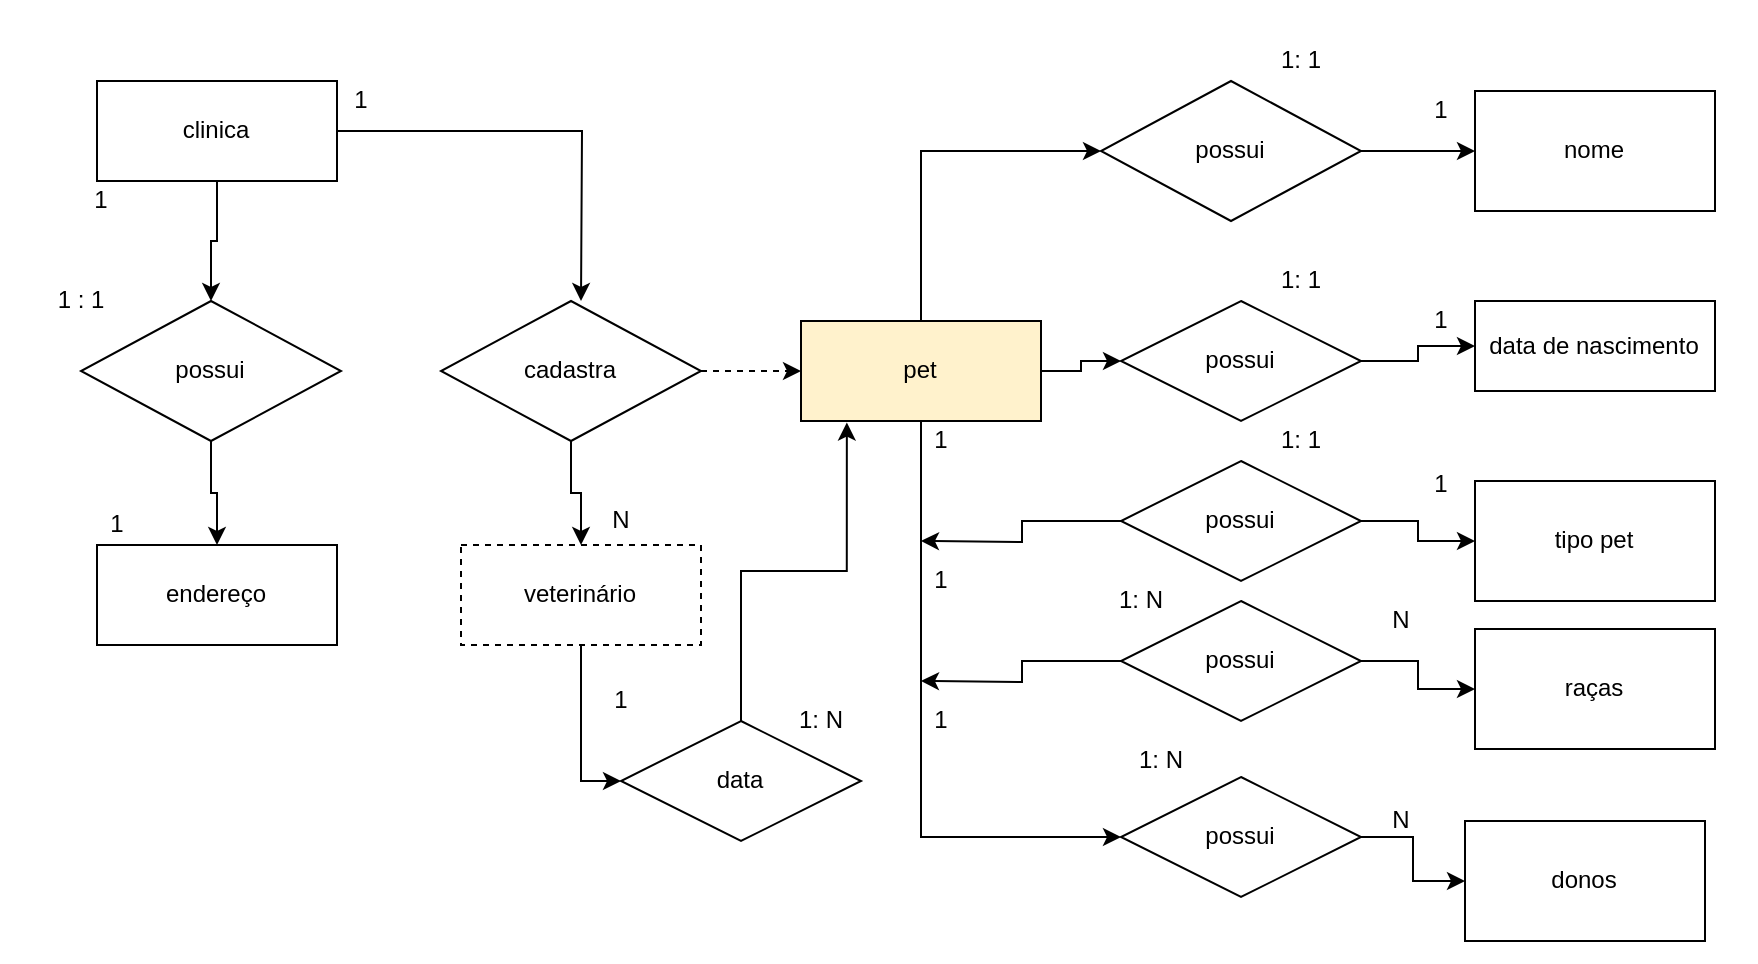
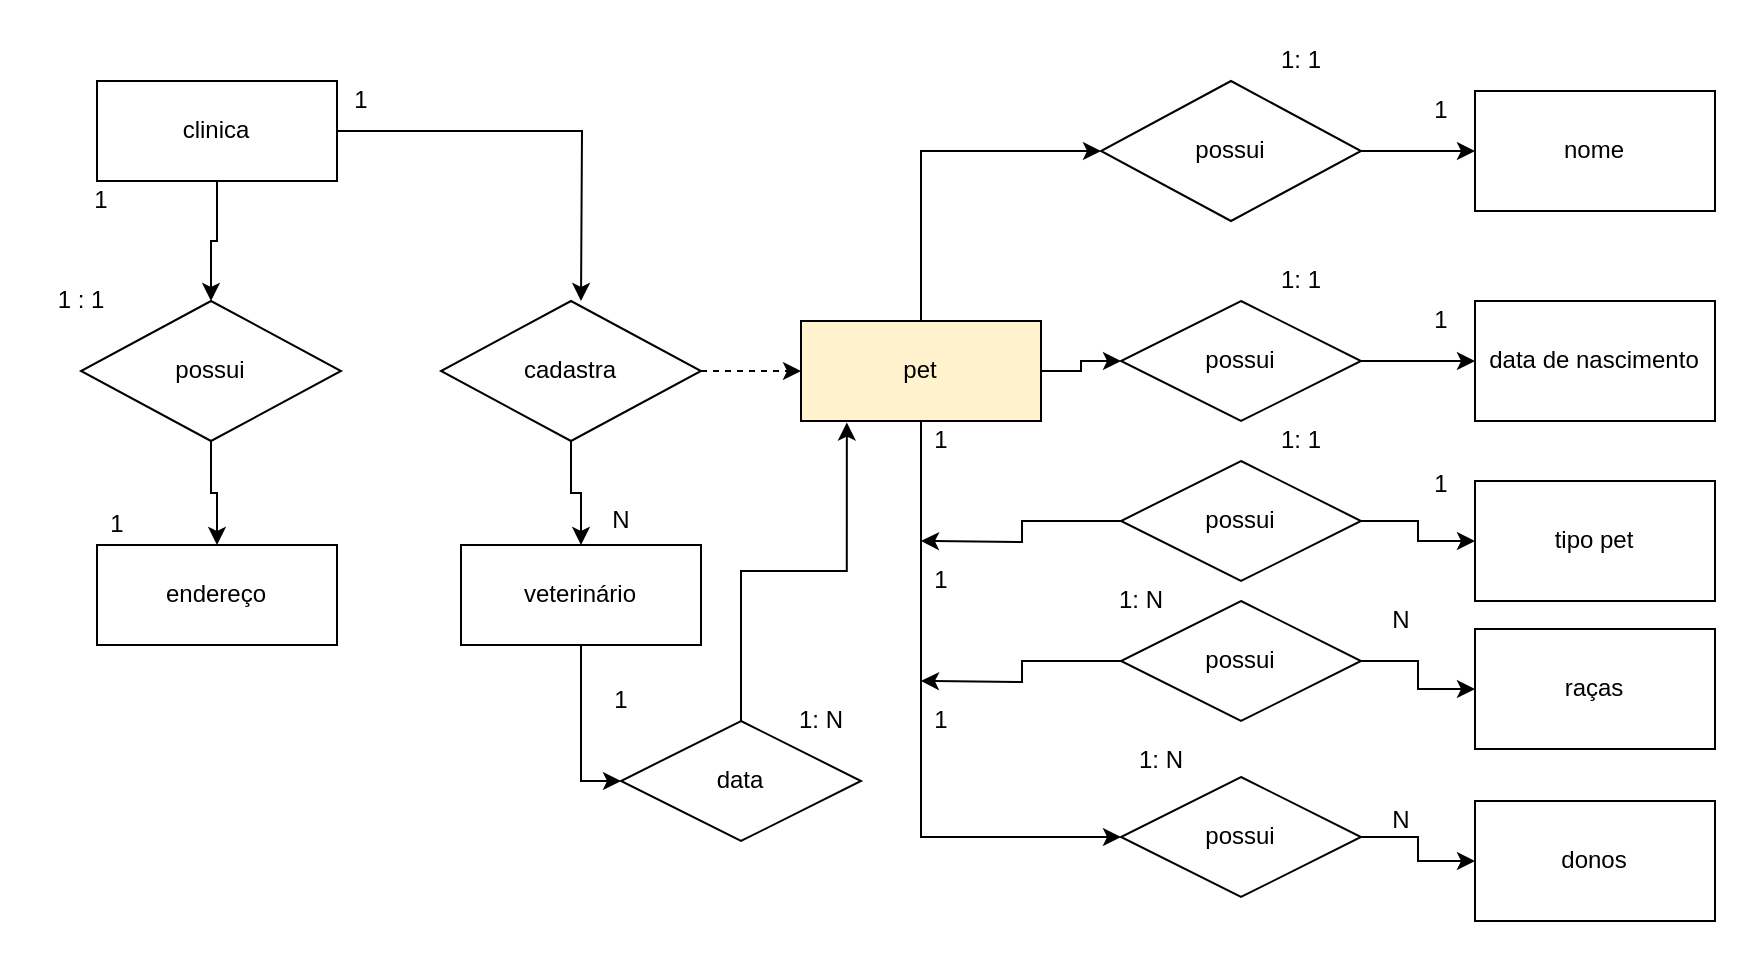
- <mxCell id="34" value="&lt;font style=&quot;vertical-align: inherit&quot;&gt;&lt;font style=&quot;vertical-align: inherit&quot;&gt;&lt;font style=&quot;vertical-align: inherit&quot;&gt;&lt;font style=&quot;vertical-align: inherit&quot;&gt;data de nascimento&lt;/font&gt;&lt;/font&gt;&lt;/font&gt;&lt;/font&gt;" style="rounded=0;whiteSpace=wrap;html=1;" vertex="1" parent="1"><mxGeometry x="737" y="150" width="120" height="45" as="geometry" /></mxCell>
+ <mxCell id="34" value="&lt;font style=&quot;vertical-align: inherit&quot;&gt;&lt;font style=&quot;vertical-align: inherit&quot;&gt;&lt;font style=&quot;vertical-align: inherit&quot;&gt;&lt;font style=&quot;vertical-align: inherit&quot;&gt;data de nascimento&lt;/font&gt;&lt;/font&gt;&lt;/font&gt;&lt;/font&gt;" style="rounded=0;whiteSpace=wrap;html=1;" vertex="1" parent="1"><mxGeometry x="737" y="150" width="120" height="60" as="geometry" /></mxCell>
- <mxCell id="22" value="&lt;font style=&quot;vertical-align: inherit&quot;&gt;&lt;font style=&quot;vertical-align: inherit&quot;&gt;veterinário&lt;/font&gt;&lt;/font&gt;" style="rounded=0;whiteSpace=wrap;html=1;dashed=1;" vertex="1" parent="1"><mxGeometry x="230" y="272" width="120" height="50" as="geometry" /></mxCell>
+ <mxCell id="22" value="&lt;font style=&quot;vertical-align: inherit&quot;&gt;&lt;font style=&quot;vertical-align: inherit&quot;&gt;veterinário&lt;/font&gt;&lt;/font&gt;" style="rounded=0;whiteSpace=wrap;html=1;" vertex="1" parent="1"><mxGeometry x="230" y="272" width="120" height="50" as="geometry" /></mxCell>
- <mxCell id="37" value="&lt;font style=&quot;vertical-align: inherit&quot;&gt;&lt;font style=&quot;vertical-align: inherit&quot;&gt;&lt;font style=&quot;vertical-align: inherit&quot;&gt;&lt;font style=&quot;vertical-align: inherit&quot;&gt;donos&lt;/font&gt;&lt;/font&gt;&lt;/font&gt;&lt;/font&gt;" style="rounded=0;whiteSpace=wrap;html=1;" vertex="1" parent="1"><mxGeometry x="732" y="410" width="120" height="60" as="geometry" /></mxCell>
+ <mxCell id="37" value="&lt;font style=&quot;vertical-align: inherit&quot;&gt;&lt;font style=&quot;vertical-align: inherit&quot;&gt;&lt;font style=&quot;vertical-align: inherit&quot;&gt;&lt;font style=&quot;vertical-align: inherit&quot;&gt;donos&lt;/font&gt;&lt;/font&gt;&lt;/font&gt;&lt;/font&gt;" style="rounded=0;whiteSpace=wrap;html=1;" vertex="1" parent="1"><mxGeometry x="737" y="400" width="120" height="60" as="geometry" /></mxCell>
